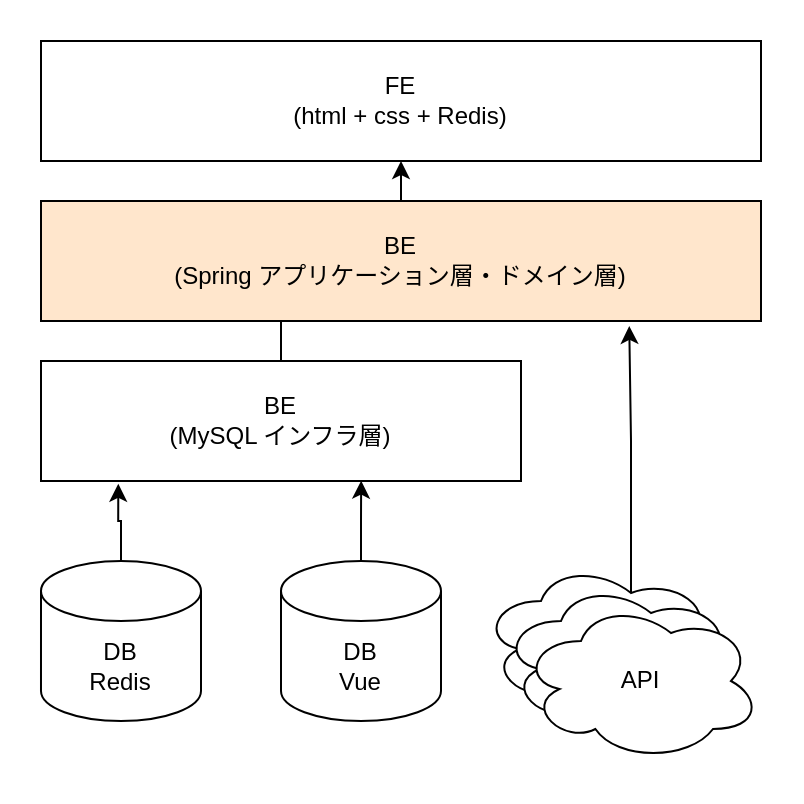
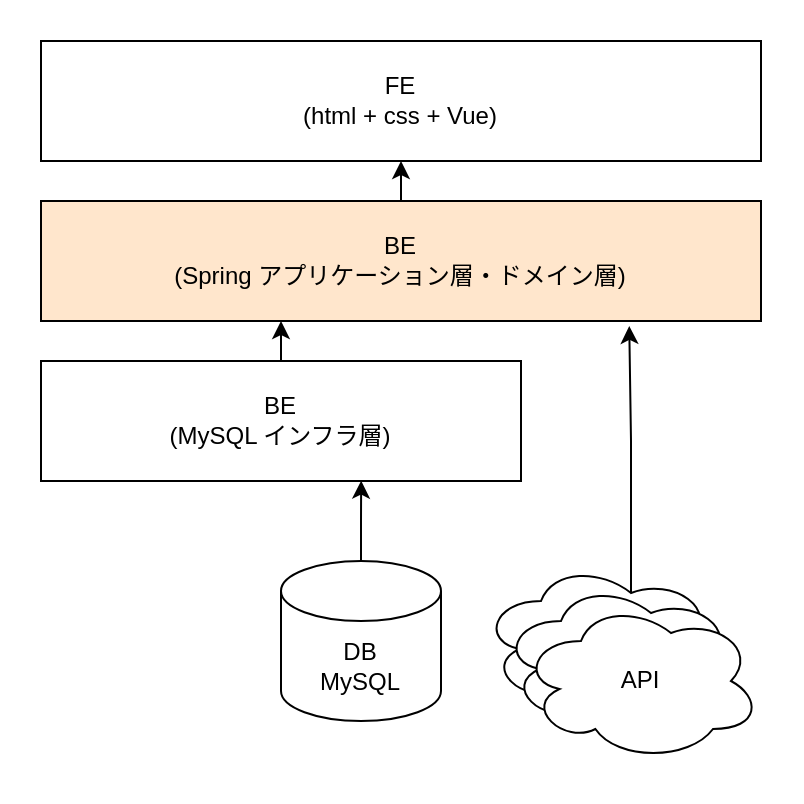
- <mxCell id="2" value="FE&lt;br&gt;(html + css + Redis)&lt;br&gt;" style="rounded=0;whiteSpace=wrap;html=1;" vertex="1" parent="1"><mxGeometry x="20" y="20" width="360" height="60" as="geometry" /></mxCell>
+ <mxCell id="2" value="FE&lt;br&gt;(html + css + Vue)&lt;br&gt;" style="rounded=0;whiteSpace=wrap;html=1;" vertex="1" parent="1"><mxGeometry x="20" y="20" width="360" height="60" as="geometry" /></mxCell>
- <mxCell id="5" style="edgeStyle=orthogonalEdgeStyle;rounded=0;orthogonalLoop=1;jettySize=auto;html=1;entryX=0.331;entryY=0.987;entryDx=0;entryDy=0;entryPerimeter=0;endArrow=none;" edge="1" parent="1" source="6" target="4"><mxGeometry relative="1" as="geometry" /></mxCell>
+ <mxCell id="5" style="edgeStyle=orthogonalEdgeStyle;rounded=0;orthogonalLoop=1;jettySize=auto;html=1;entryX=0.331;entryY=0.987;entryDx=0;entryDy=0;entryPerimeter=0;" edge="1" parent="1" source="6" target="4"><mxGeometry relative="1" as="geometry" /></mxCell>
- <mxCell id="7" style="edgeStyle=orthogonalEdgeStyle;rounded=0;orthogonalLoop=1;jettySize=auto;html=1;entryX=0.161;entryY=1.023;entryDx=0;entryDy=0;entryPerimeter=0;" edge="1" parent="1" source="8" target="6"><mxGeometry relative="1" as="geometry"><mxPoint x="58" y="240" as="targetPoint" /></mxGeometry></mxCell>
- <mxCell id="8" value="DB&lt;br&gt;Redis" style="shape=cylinder3;whiteSpace=wrap;html=1;boundedLbl=1;backgroundOutline=1;size=15;" vertex="1" parent="1"><mxGeometry x="20" y="280" width="80" height="80" as="geometry" /></mxCell>
- <mxCell id="10" value="DB&lt;br&gt;Vue" style="shape=cylinder3;whiteSpace=wrap;html=1;boundedLbl=1;backgroundOutline=1;size=15;" vertex="1" parent="1"><mxGeometry x="140" y="280" width="80" height="80" as="geometry" /></mxCell>
+ <mxCell id="10" value="DB&lt;br&gt;MySQL" style="shape=cylinder3;whiteSpace=wrap;html=1;boundedLbl=1;backgroundOutline=1;size=15;" vertex="1" parent="1"><mxGeometry x="140" y="280" width="80" height="80" as="geometry" /></mxCell>
